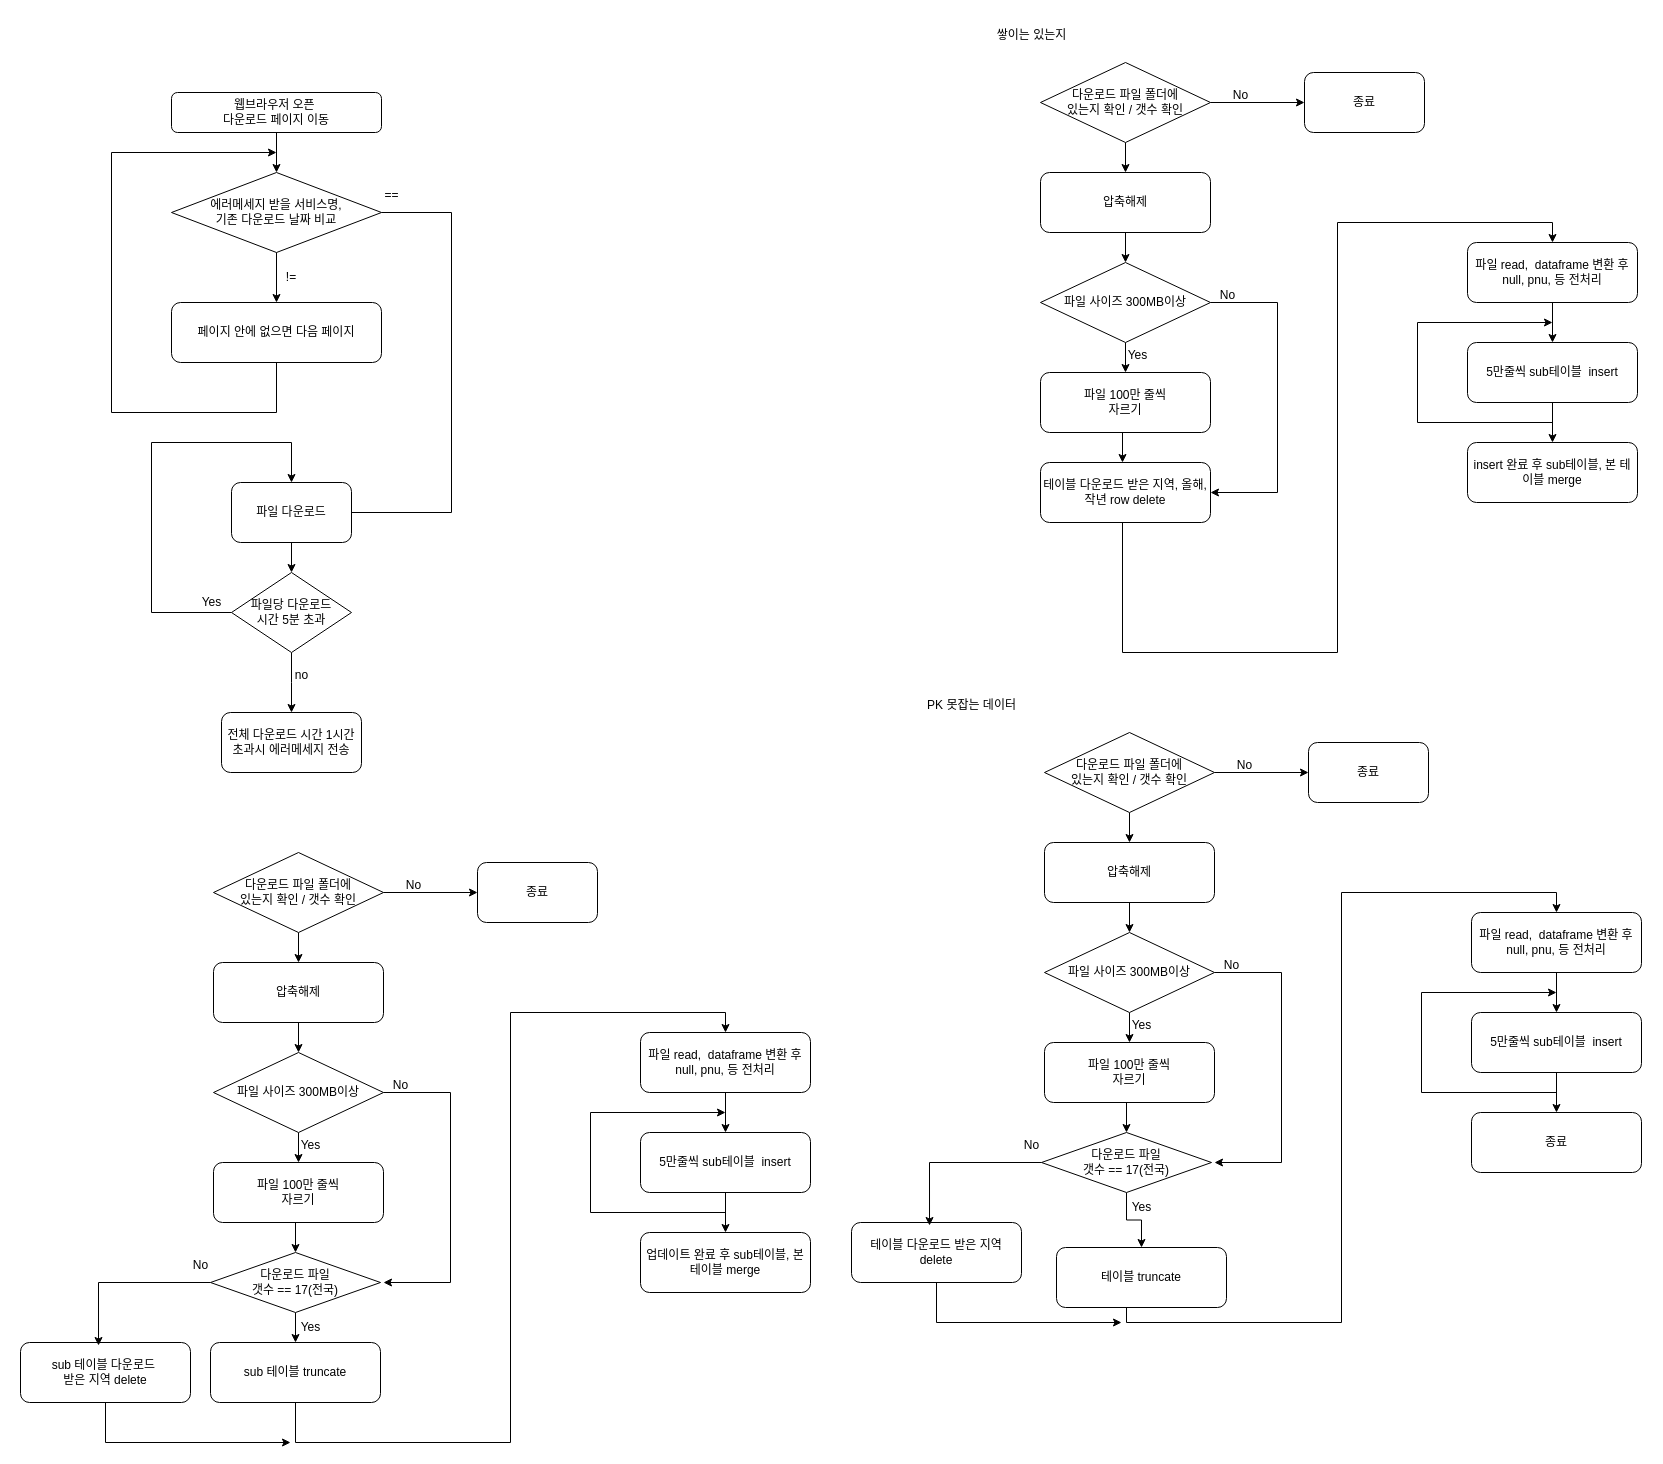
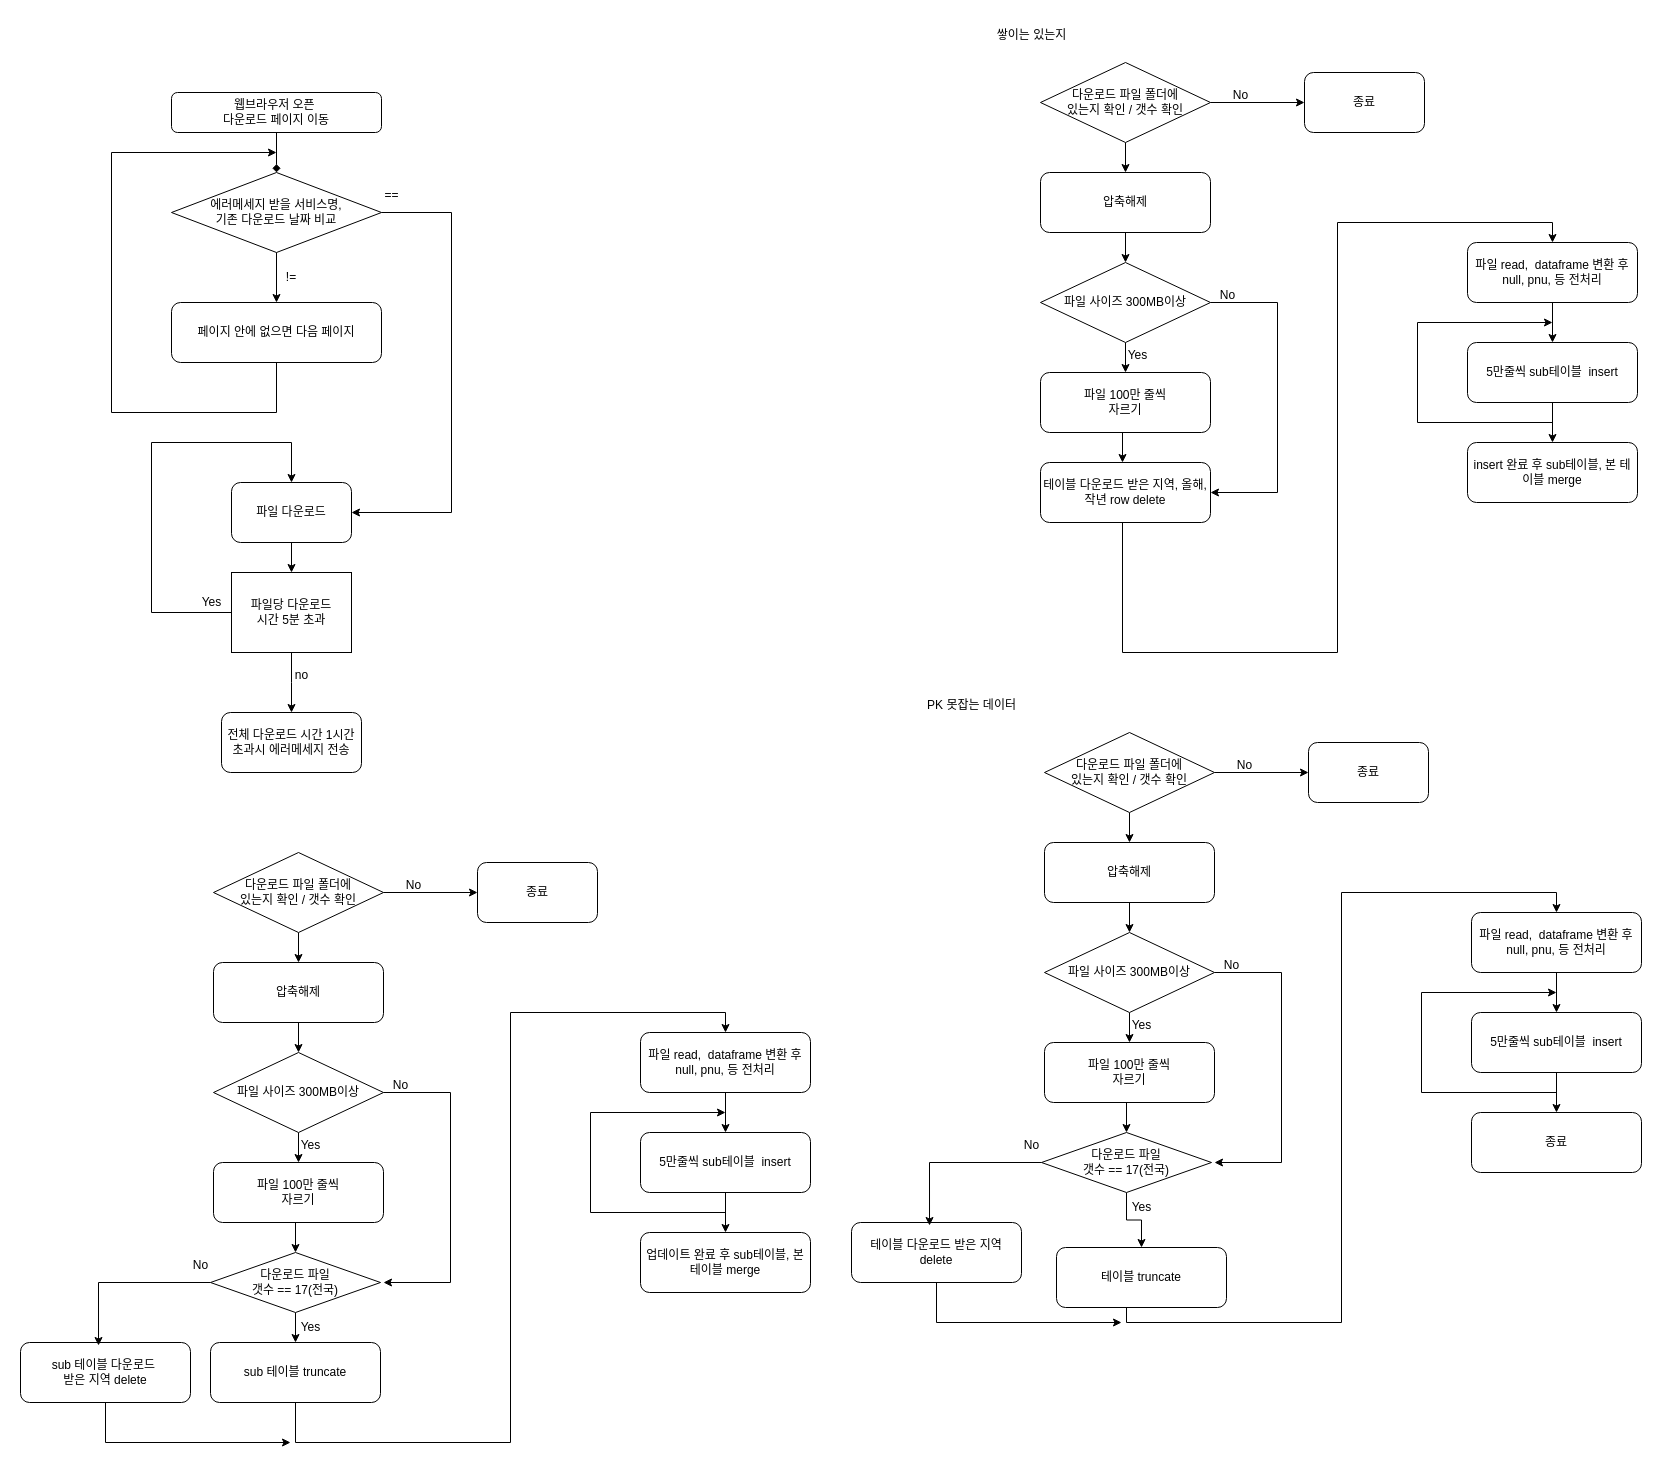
- <mxCell id="4" value="" style="endArrow=classic;html=1;rounded=0;exitX=0.5;exitY=1;exitDx=0;exitDy=0;entryX=0.5;entryY=0;entryDx=0;entryDy=0;" edge="1" parent="1" source="2" target="3"><mxGeometry width="50" height="50" relative="1" as="geometry"><mxPoint x="401" y="432" as="sourcePoint" /><mxPoint x="451" y="382" as="targetPoint" /></mxGeometry></mxCell>
+ <mxCell id="4" value="" style="endArrow=diamond;html=1;rounded=0;exitX=0.5;exitY=1;exitDx=0;exitDy=0;entryX=0.5;entryY=0;entryDx=0;entryDy=0;" edge="1" parent="1" source="2" target="3"><mxGeometry width="50" height="50" relative="1" as="geometry"><mxPoint x="401" y="432" as="sourcePoint" /><mxPoint x="451" y="382" as="targetPoint" /></mxGeometry></mxCell>
- <mxCell id="9" value="" style="endArrow=none;html=1;rounded=0;exitX=1;exitY=0.5;exitDx=0;exitDy=0;entryX=1;entryY=0.5;entryDx=0;entryDy=0;" edge="1" parent="1" source="3" target="11"><mxGeometry width="50" height="50" relative="1" as="geometry"><mxPoint x="401" y="352" as="sourcePoint" /><mxPoint x="451" y="302" as="targetPoint" /><Array as="points"><mxPoint x="451" y="212" /><mxPoint x="451" y="512" /></Array></mxGeometry></mxCell>
+ <mxCell id="9" value="" style="endArrow=classic;html=1;rounded=0;exitX=1;exitY=0.5;exitDx=0;exitDy=0;entryX=1;entryY=0.5;entryDx=0;entryDy=0;" edge="1" parent="1" source="3" target="11"><mxGeometry width="50" height="50" relative="1" as="geometry"><mxPoint x="401" y="352" as="sourcePoint" /><mxPoint x="451" y="302" as="targetPoint" /><Array as="points"><mxPoint x="451" y="212" /><mxPoint x="451" y="512" /></Array></mxGeometry></mxCell>
- <mxCell id="15" value="파일당 다운로드 &lt;br&gt;시간 5분 초과" style="rhombus;whiteSpace=wrap;html=1;" vertex="1" parent="1"><mxGeometry x="231" y="572" width="120" height="80" as="geometry" /></mxCell>
+ <mxCell id="15" value="파일당 다운로드 &lt;br&gt;시간 5분 초과" style="whiteSpace=wrap;html=1;rounded=0;" vertex="1" parent="1"><mxGeometry x="231" y="572" width="120" height="80" as="geometry" /></mxCell>
